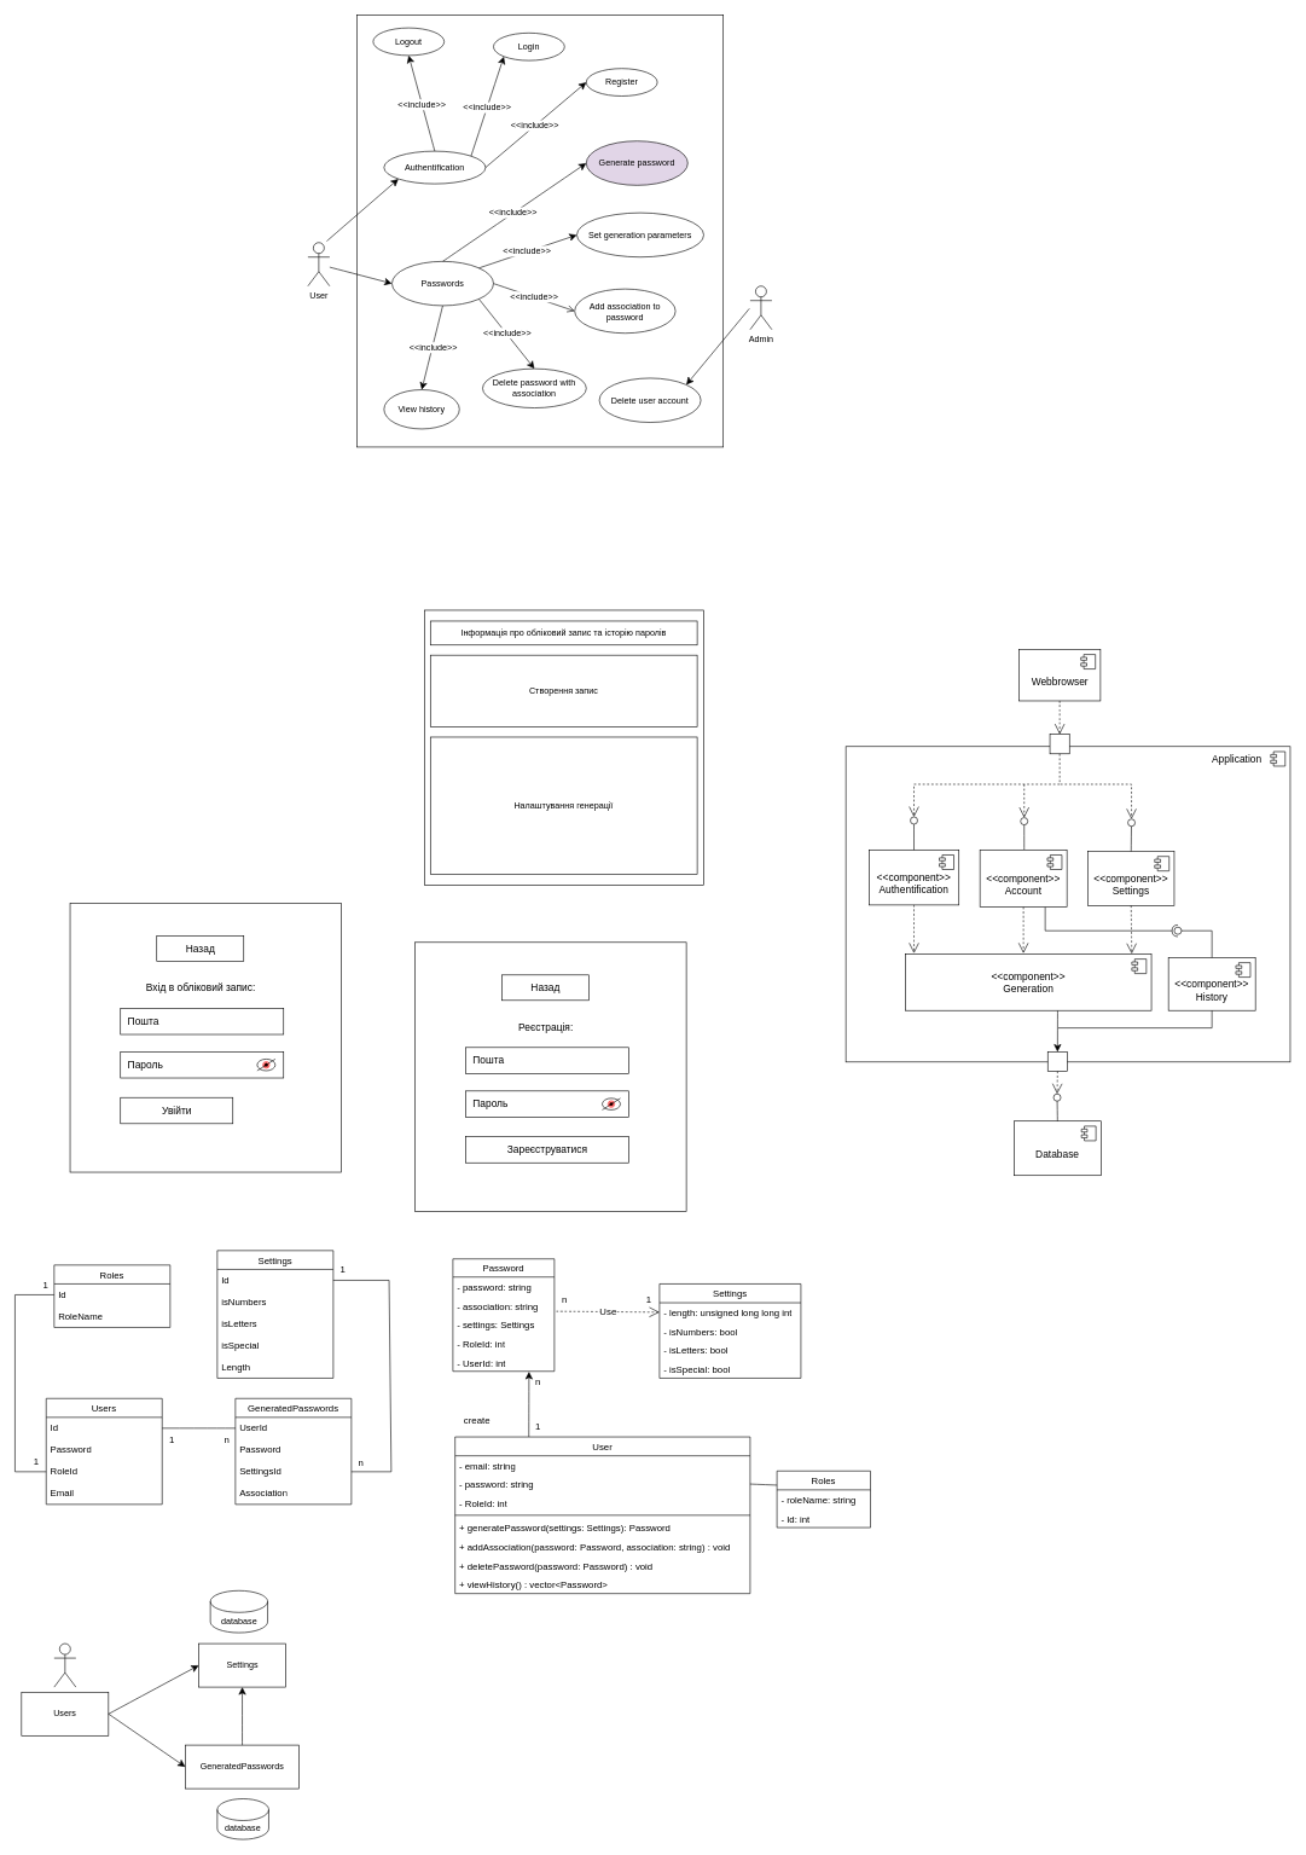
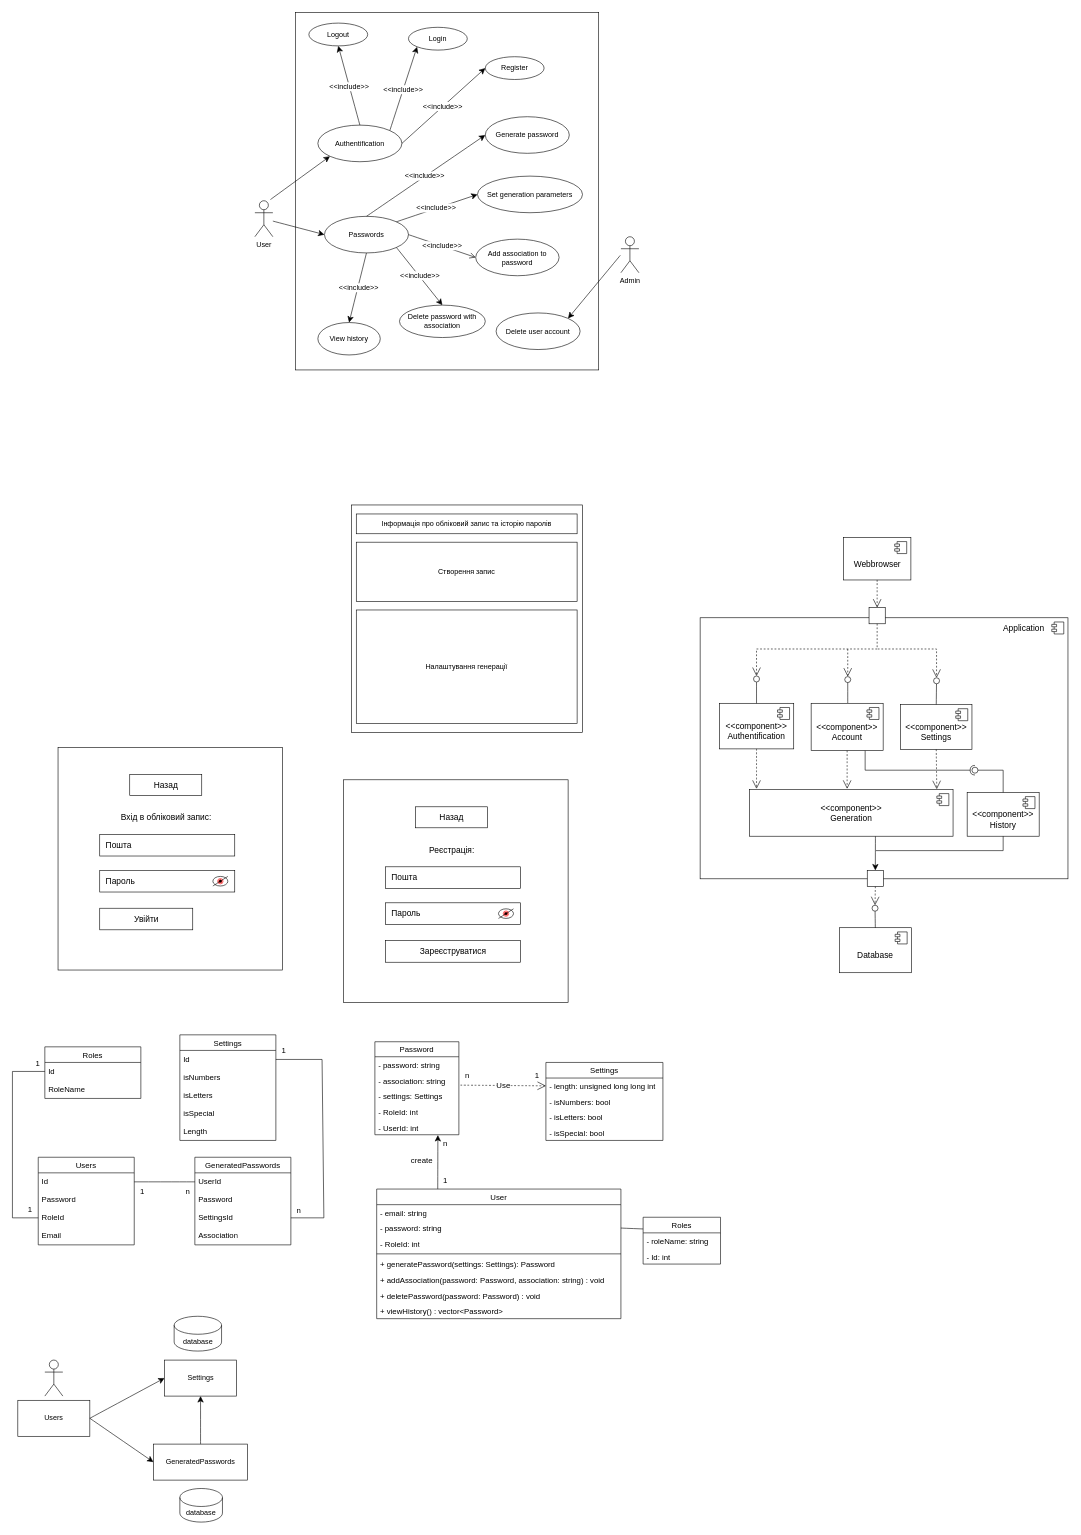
- <mxCell id="12" value="Generate password" style="ellipse;whiteSpace=wrap;html=1;fillColor=#e1d5e7;" parent="1" vertex="1"><mxGeometry x="808" y="194" width="140" height="61" as="geometry" /></mxCell>
+ <mxCell id="12" value="Generate password" style="ellipse;whiteSpace=wrap;html=1;" parent="1" vertex="1"><mxGeometry x="808" y="194" width="140" height="61" as="geometry" /></mxCell>
- <mxCell id="7" value="Authentification" style="ellipse;whiteSpace=wrap;html=1;" parent="1" vertex="1"><mxGeometry x="529" y="208" width="140" height="45" as="geometry" /></mxCell>
+ <mxCell id="7" value="Authentification" style="ellipse;whiteSpace=wrap;html=1;" parent="1" vertex="1"><mxGeometry x="529" y="208" width="140" height="61" as="geometry" /></mxCell>
- <mxCell id="82" value="create" style="text;html=1;align=center;verticalAlign=middle;resizable=0;points=[];autosize=1;strokeColor=none;fillColor=none;fontSize=13;" parent="1" vertex="1"><mxGeometry x="629.5" y="1943.5" width="54" height="28" as="geometry" /></mxCell>
+ <mxCell id="82" value="create" style="text;html=1;align=center;verticalAlign=middle;resizable=0;points=[];autosize=1;strokeColor=none;fillColor=none;fontSize=13;" parent="1" vertex="1"><mxGeometry x="674.5" y="1918.5" width="54" height="28" as="geometry" /></mxCell>
